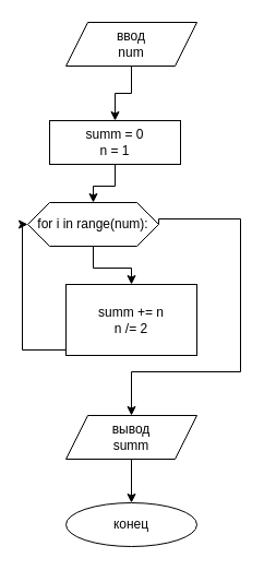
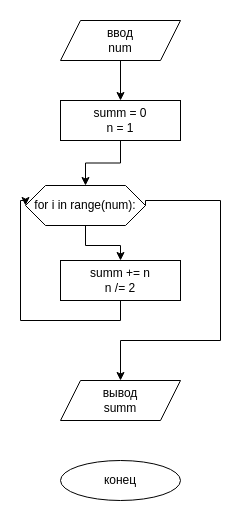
- <mxCell id="8" value="summ = 0&lt;br&gt;n = 1" style="rounded=0;whiteSpace=wrap;html=1;" vertex="1" parent="1"><mxGeometry x="45" y="110" width="120" height="40" as="geometry" /></mxCell>
+ <mxCell id="8" value="summ = 0&lt;br&gt;n = 1" style="rounded=0;whiteSpace=wrap;html=1;" vertex="1" parent="1"><mxGeometry x="60" y="100" width="120" height="40" as="geometry" /></mxCell>
- <mxCell id="10" value="summ += n&lt;br&gt;n /= 2" style="rounded=0;whiteSpace=wrap;html=1;" vertex="1" parent="1"><mxGeometry x="60" y="260" width="120" height="65" as="geometry" /></mxCell>
+ <mxCell id="10" value="summ += n&lt;br&gt;n /= 2" style="rounded=0;whiteSpace=wrap;html=1;" vertex="1" parent="1"><mxGeometry x="60" y="260" width="120" height="40" as="geometry" /></mxCell>
- <mxCell id="11" style="edgeStyle=orthogonalEdgeStyle;rounded=0;orthogonalLoop=1;jettySize=auto;html=1;exitX=0.5;exitY=1;exitDx=0;exitDy=0;" edge="1" parent="1" source="12" target="13"><mxGeometry relative="1" as="geometry" /></mxCell>
